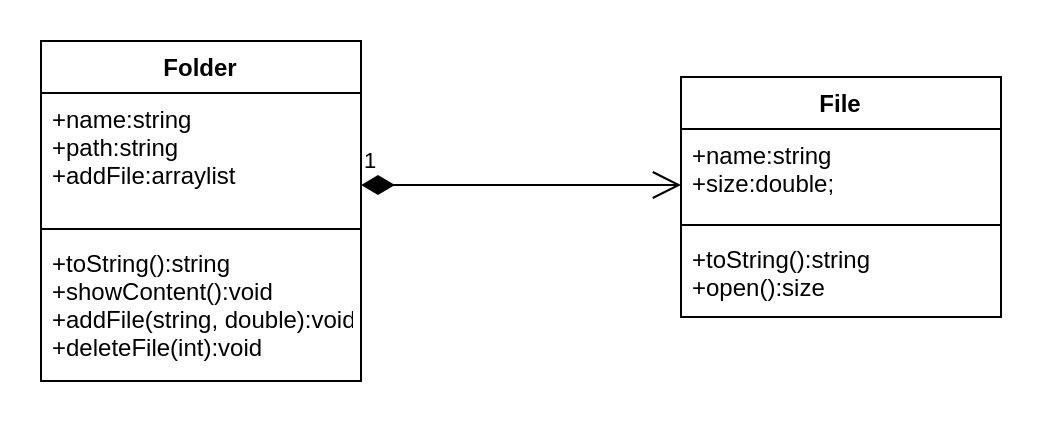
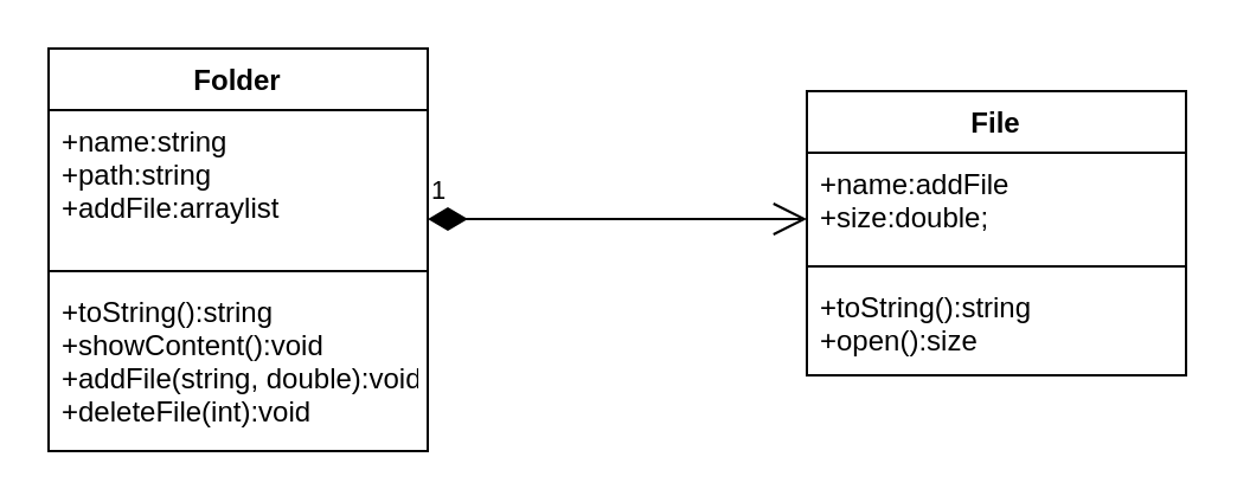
- <mxCell id="7" value="+name:string&#10;+size:double;" style="text;strokeColor=none;fillColor=none;align=left;verticalAlign=top;spacingLeft=4;spacingRight=4;overflow=hidden;rotatable=0;points=[[0,0.5],[1,0.5]];portConstraint=eastwest;" vertex="1" parent="6"><mxGeometry y="26" width="160" height="44" as="geometry" /></mxCell>
+ <mxCell id="7" value="+name:addFile&#10;+size:double;" style="text;strokeColor=none;fillColor=none;align=left;verticalAlign=top;spacingLeft=4;spacingRight=4;overflow=hidden;rotatable=0;points=[[0,0.5],[1,0.5]];portConstraint=eastwest;" vertex="1" parent="6"><mxGeometry y="26" width="160" height="44" as="geometry" /></mxCell>
